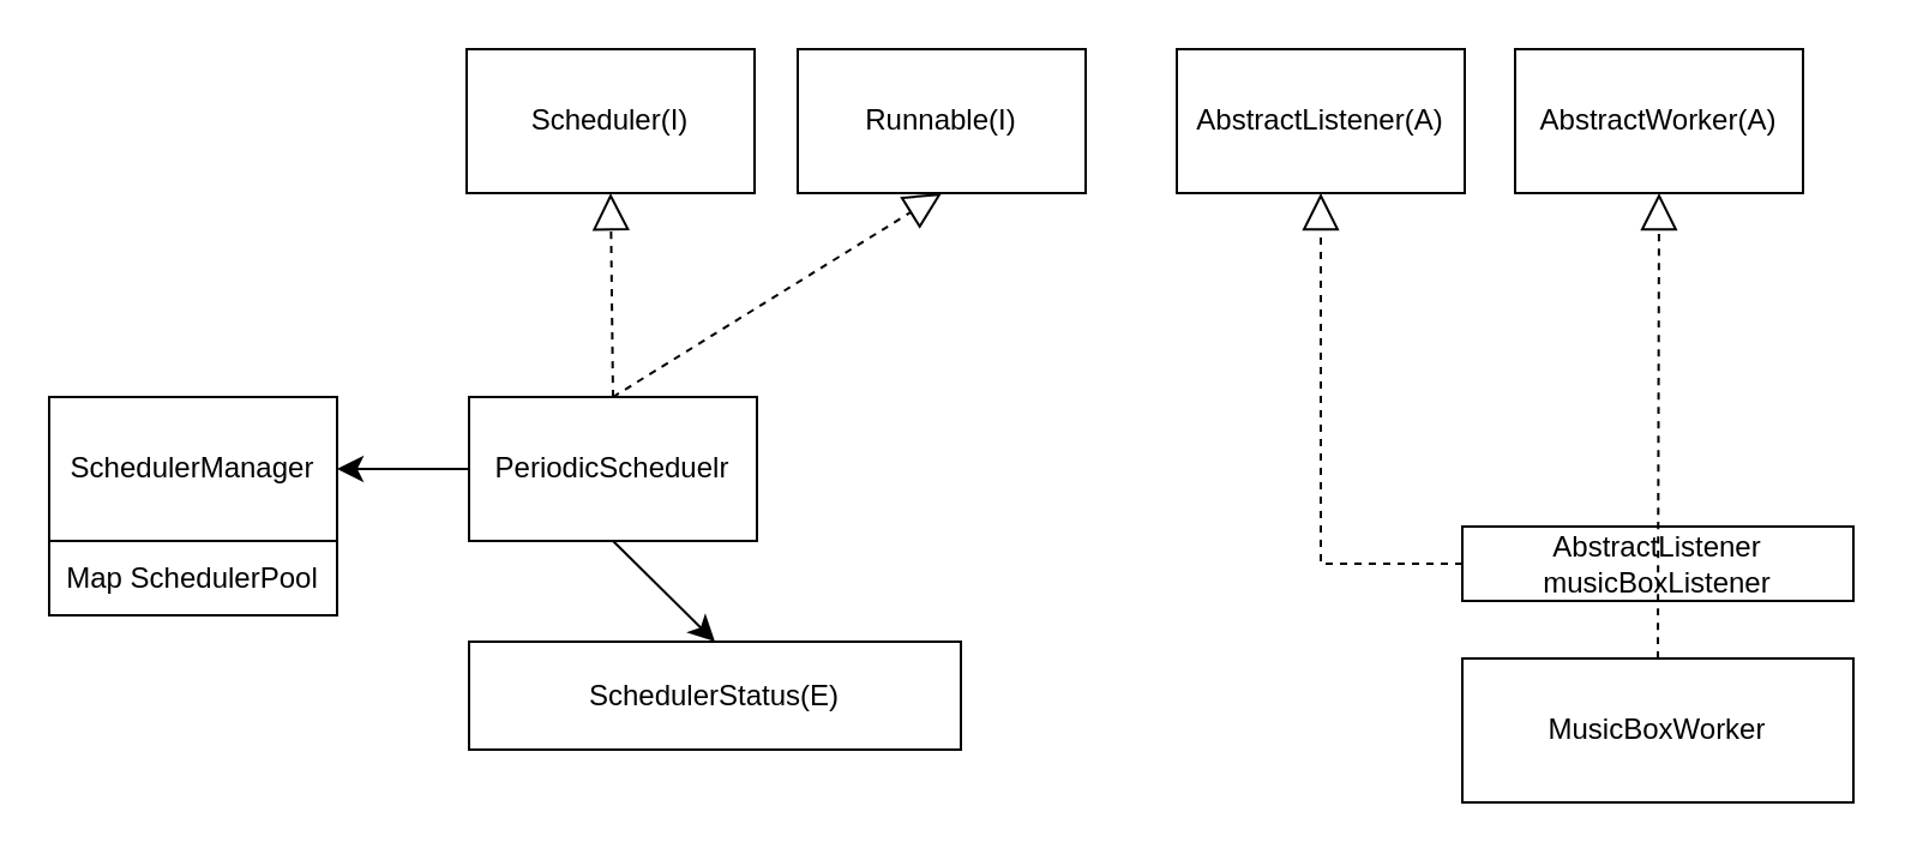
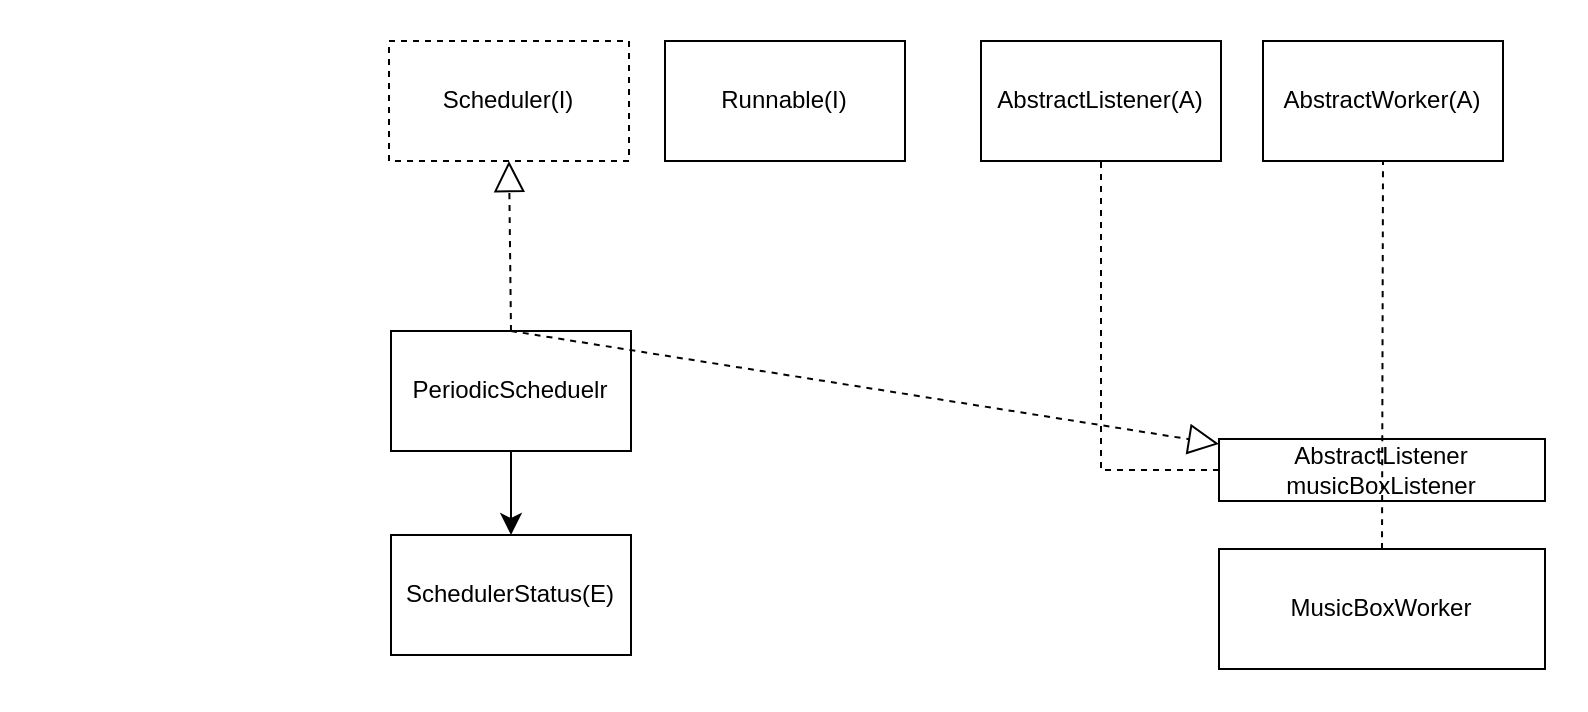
- <mxCell id="5" value="Scheduler(I)" style="rounded=0;whiteSpace=wrap;html=1;" vertex="1" parent="1"><mxGeometry x="194" y="20" width="120" height="60" as="geometry" /></mxCell>
+ <mxCell id="5" value="Scheduler(I)" style="rounded=0;whiteSpace=wrap;html=1;dashed=1;" vertex="1" parent="1"><mxGeometry x="194" y="20" width="120" height="60" as="geometry" /></mxCell>
- <mxCell id="14" value="" style="endArrow=block;html=1;rounded=0;fontSize=12;entryX=0.5;entryY=1;entryDx=0;entryDy=0;exitX=0;exitY=0.5;exitDx=0;exitDy=0;dashed=1;endFill=0;strokeWidth=1;endSize=13;edgeStyle=orthogonalEdgeStyle;" edge="1" parent="1" source="12" target="2"><mxGeometry width="50" height="50" relative="1" as="geometry"><mxPoint x="705" y="169" as="sourcePoint" /><mxPoint x="701" y="90" as="targetPoint" /></mxGeometry></mxCell>
+ <mxCell id="14" value="" style="endArrow=none;html=1;rounded=0;fontSize=12;entryX=0.5;entryY=1;entryDx=0;entryDy=0;exitX=0;exitY=0.5;exitDx=0;exitDy=0;dashed=1;endFill=0;strokeWidth=1;endSize=13;edgeStyle=orthogonalEdgeStyle;" edge="1" parent="1" source="12" target="2"><mxGeometry width="50" height="50" relative="1" as="geometry"><mxPoint x="705" y="169" as="sourcePoint" /><mxPoint x="701" y="90" as="targetPoint" /></mxGeometry></mxCell>
- <mxCell id="13" value="" style="endArrow=block;html=1;rounded=0;fontSize=12;curved=1;entryX=0.5;entryY=1;entryDx=0;entryDy=0;exitX=0.5;exitY=0;exitDx=0;exitDy=0;dashed=1;endFill=0;strokeWidth=1;endSize=13;" edge="1" parent="1" source="4" target="3"><mxGeometry width="50" height="50" relative="1" as="geometry"><mxPoint x="690" y="167" as="sourcePoint" /><mxPoint x="692" y="82" as="targetPoint" /></mxGeometry></mxCell>
+ <mxCell id="13" value="" style="endArrow=none;html=1;rounded=0;fontSize=12;curved=1;entryX=0.5;entryY=1;entryDx=0;entryDy=0;exitX=0.5;exitY=0;exitDx=0;exitDy=0;dashed=1;endFill=0;strokeWidth=1;endSize=13;" edge="1" parent="1" source="4" target="3"><mxGeometry width="50" height="50" relative="1" as="geometry"><mxPoint x="690" y="167" as="sourcePoint" /><mxPoint x="692" y="82" as="targetPoint" /></mxGeometry></mxCell>
- <mxCell id="10" value="" style="endArrow=block;html=1;rounded=0;fontSize=12;curved=1;entryX=0.5;entryY=1;entryDx=0;entryDy=0;exitX=0.5;exitY=0;exitDx=0;exitDy=0;dashed=1;endFill=0;strokeWidth=1;endSize=13;" edge="1" parent="1" source="6" target="9"><mxGeometry width="50" height="50" relative="1" as="geometry"><mxPoint x="380" y="280" as="sourcePoint" /><mxPoint x="430" y="230" as="targetPoint" /></mxGeometry></mxCell>
+ <mxCell id="10" value="" style="endArrow=block;html=1;rounded=0;fontSize=12;curved=1;exitX=0.5;exitY=0;exitDx=0;exitDy=0;dashed=1;endFill=0;strokeWidth=1;endSize=13;" edge="1" parent="1" source="6" target="12"><mxGeometry width="50" height="50" relative="1" as="geometry"><mxPoint x="380" y="280" as="sourcePoint" /><mxPoint x="430" y="230" as="targetPoint" /></mxGeometry></mxCell>
- <mxCell id="7" value="SchedulerManager" style="rounded=0;whiteSpace=wrap;html=1;" vertex="1" parent="1"><mxGeometry x="20" y="165" width="120" height="60" as="geometry" /></mxCell>
- <mxCell id="16" value="" style="endArrow=classic;html=1;rounded=0;fontSize=12;curved=1;entryX=1;entryY=0.5;entryDx=0;entryDy=0;exitX=0;exitY=0.5;exitDx=0;exitDy=0;endFill=1;strokeWidth=1;endSize=8;" edge="1" parent="1" source="6" target="7"><mxGeometry width="50" height="50" relative="1" as="geometry"><mxPoint x="265" y="175" as="sourcePoint" /><mxPoint x="264" y="90" as="targetPoint" /></mxGeometry></mxCell>
- <mxCell id="15" value="Map SchedulerPool" style="rounded=0;whiteSpace=wrap;html=1;" vertex="1" parent="1"><mxGeometry x="20" y="225" width="120" height="31" as="geometry" /></mxCell>
- <mxCell id="8" value="SchedulerStatus(E)" style="rounded=0;whiteSpace=wrap;html=1;" vertex="1" parent="1"><mxGeometry x="195" y="267" width="205" height="45" as="geometry" /></mxCell>
+ <mxCell id="8" value="SchedulerStatus(E)" style="rounded=0;whiteSpace=wrap;html=1;" vertex="1" parent="1"><mxGeometry x="195" y="267" width="120" height="60" as="geometry" /></mxCell>
